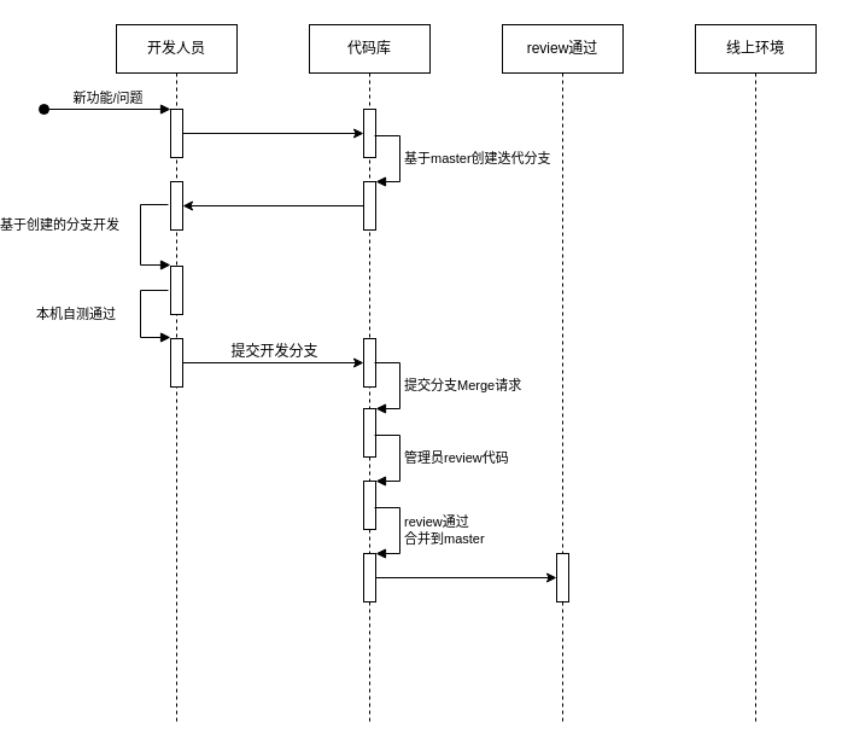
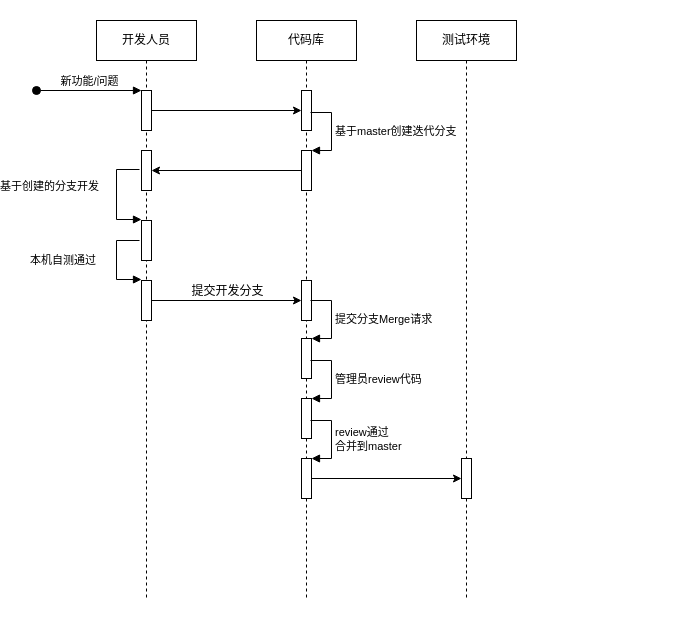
- <mxCell id="21" value="review通过" style="shape=umlLifeline;perimeter=lifelinePerimeter;whiteSpace=wrap;html=1;container=1;collapsible=0;recursiveResize=0;outlineConnect=0;" vertex="1" parent="1"><mxGeometry x="340" y="20" width="100" height="580" as="geometry" /></mxCell>
+ <mxCell id="21" value="测试环境" style="shape=umlLifeline;perimeter=lifelinePerimeter;whiteSpace=wrap;html=1;container=1;collapsible=0;recursiveResize=0;outlineConnect=0;" vertex="1" parent="1"><mxGeometry x="340" y="20" width="100" height="580" as="geometry" /></mxCell>
- <mxCell id="23" value="线上环境" style="shape=umlLifeline;perimeter=lifelinePerimeter;whiteSpace=wrap;html=1;container=1;collapsible=0;recursiveResize=0;outlineConnect=0;" vertex="1" parent="1"><mxGeometry x="500" y="20" width="100" height="580" as="geometry" /></mxCell>
